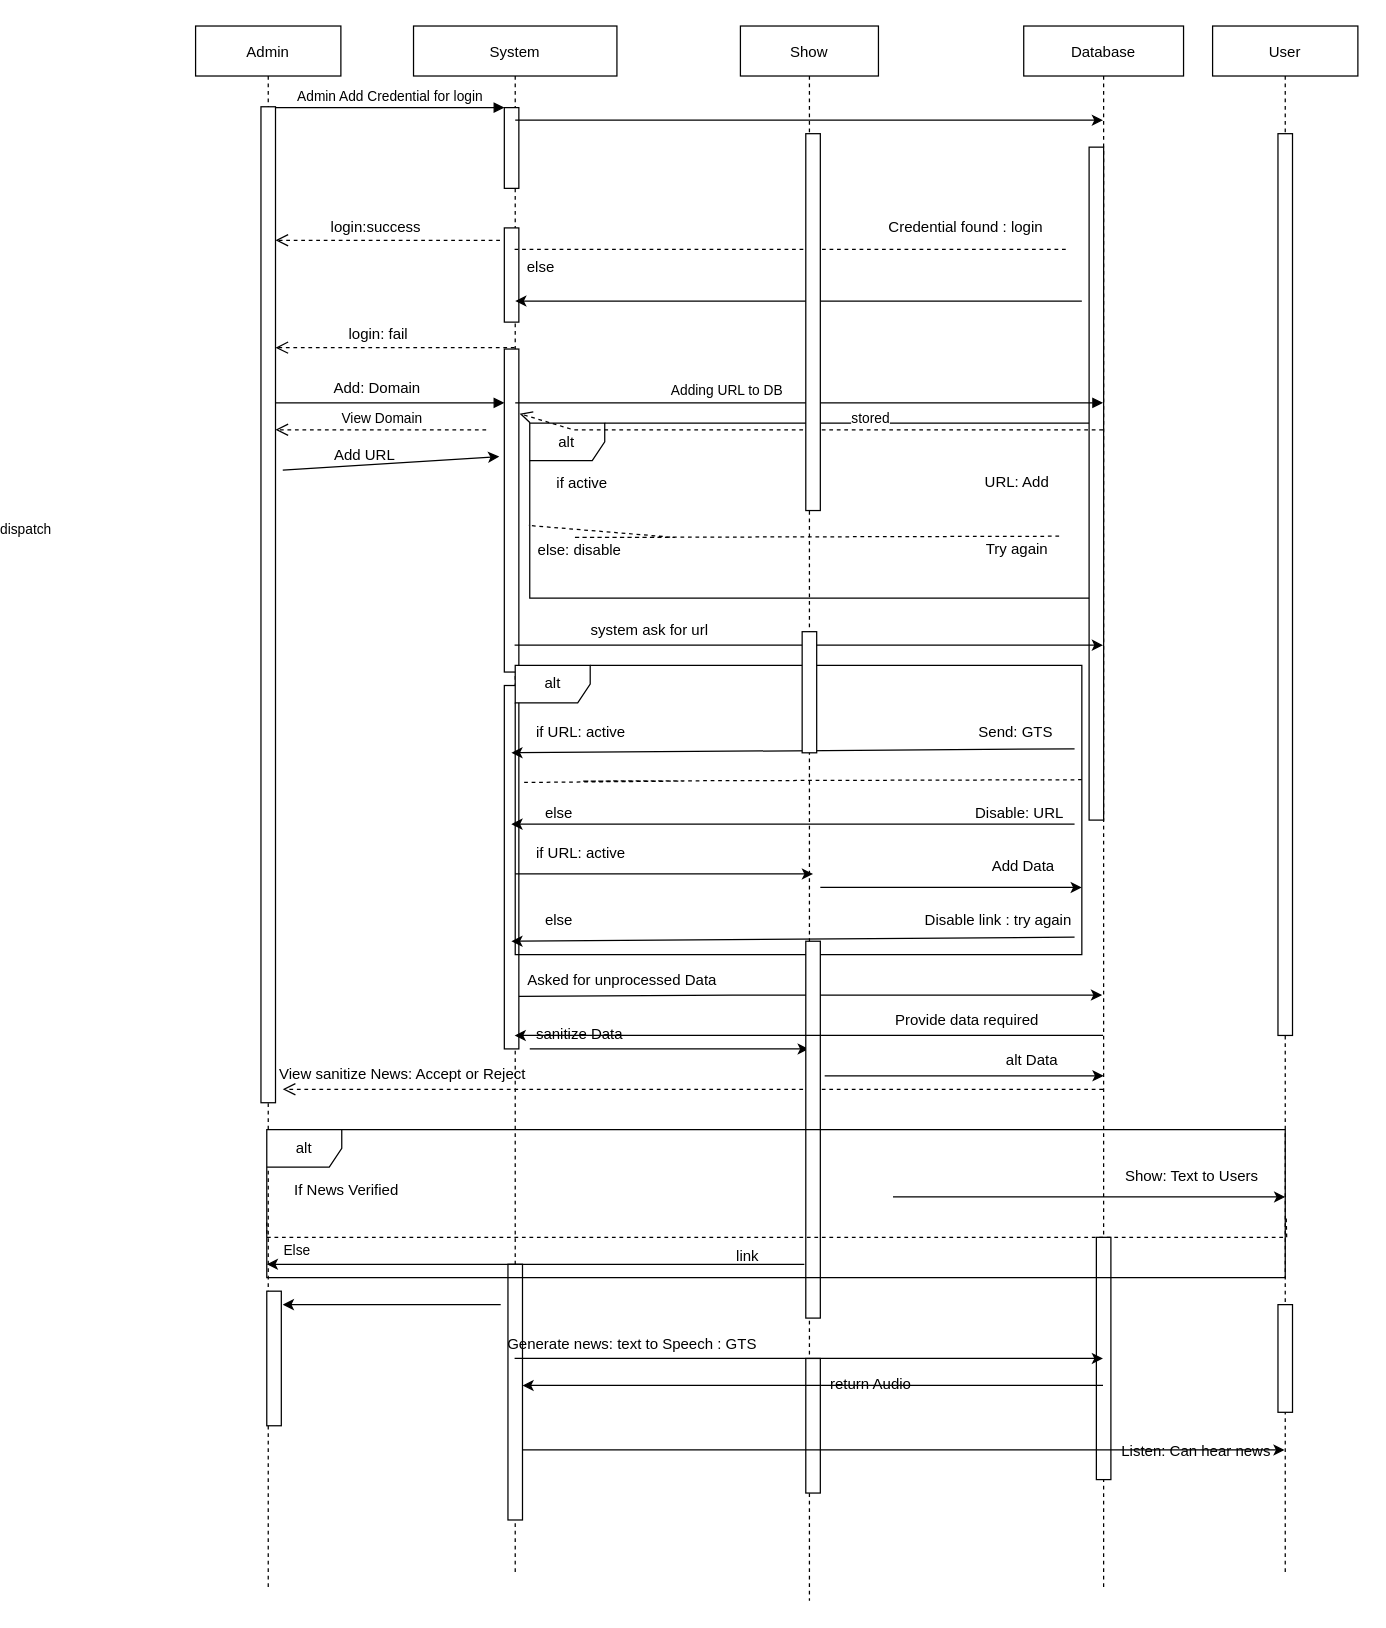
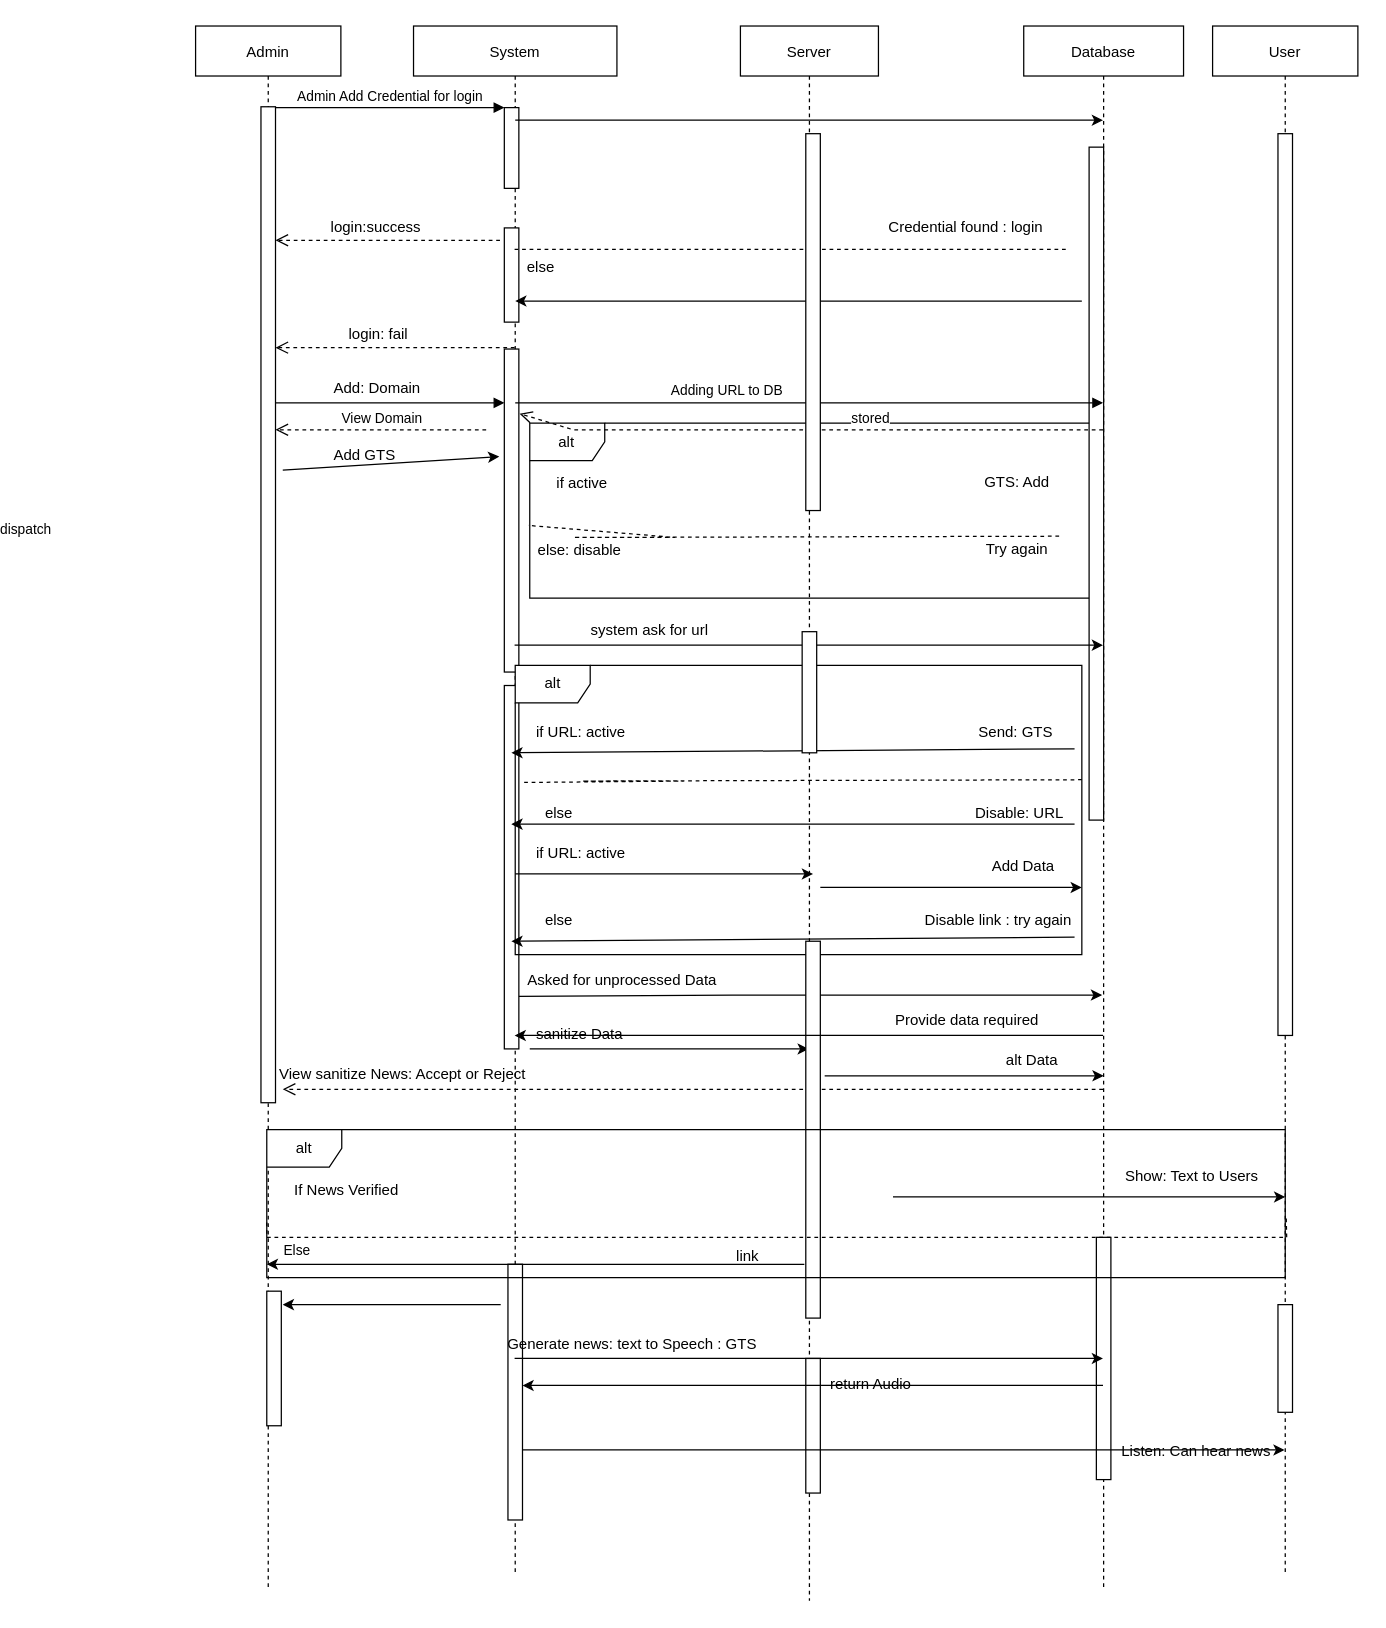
- <mxCell id="58" value="Show" style="shape=umlLifeline;perimeter=lifelinePerimeter;container=1;collapsible=0;recursiveResize=0;rounded=0;shadow=0;strokeWidth=1;" parent="2" vertex="1"><mxGeometry x="435.938" width="110.438" height="1260" as="geometry" /></mxCell>
+ <mxCell id="58" value="Server" style="shape=umlLifeline;perimeter=lifelinePerimeter;container=1;collapsible=0;recursiveResize=0;rounded=0;shadow=0;strokeWidth=1;" parent="2" vertex="1"><mxGeometry x="435.938" width="110.438" height="1260" as="geometry" /></mxCell>
- <mxCell id="42" value="Add URL" style="text;html=1;align=center;verticalAlign=middle;resizable=0;points=[];autosize=1;strokeColor=none;fillColor=none;" parent="2" vertex="1"><mxGeometry x="104.625" y="333.846" width="60" height="20" as="geometry" /></mxCell>
+ <mxCell id="42" value="Add GTS" style="text;html=1;align=center;verticalAlign=middle;resizable=0;points=[];autosize=1;strokeColor=none;fillColor=none;" parent="2" vertex="1"><mxGeometry x="104.625" y="333.846" width="60" height="20" as="geometry" /></mxCell>
- <mxCell id="30" value="URL: Add" style="text;html=1;align=center;verticalAlign=middle;resizable=0;points=[];autosize=1;strokeColor=none;fillColor=none;" parent="28" vertex="1"><mxGeometry x="-40.688" y="355.385" width="70" height="20" as="geometry" /></mxCell>
+ <mxCell id="30" value="GTS: Add" style="text;html=1;align=center;verticalAlign=middle;resizable=0;points=[];autosize=1;strokeColor=none;fillColor=none;" parent="28" vertex="1"><mxGeometry x="-40.688" y="355.385" width="70" height="20" as="geometry" /></mxCell>
